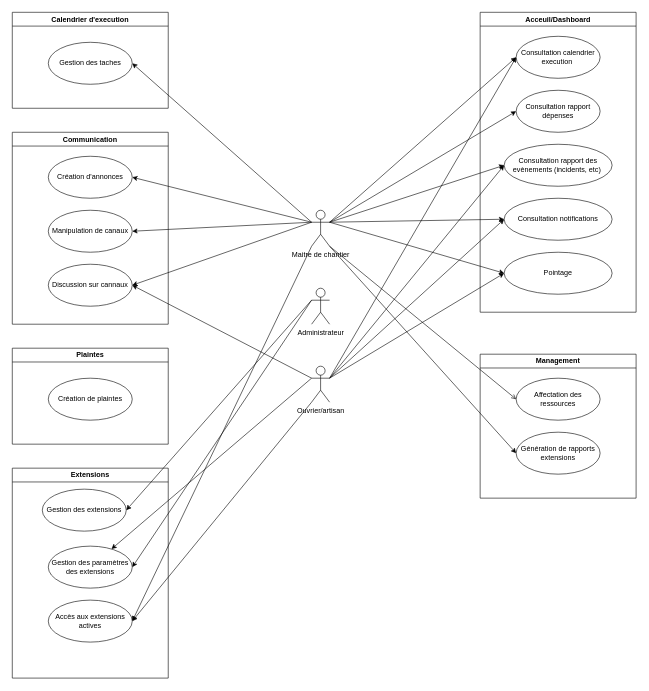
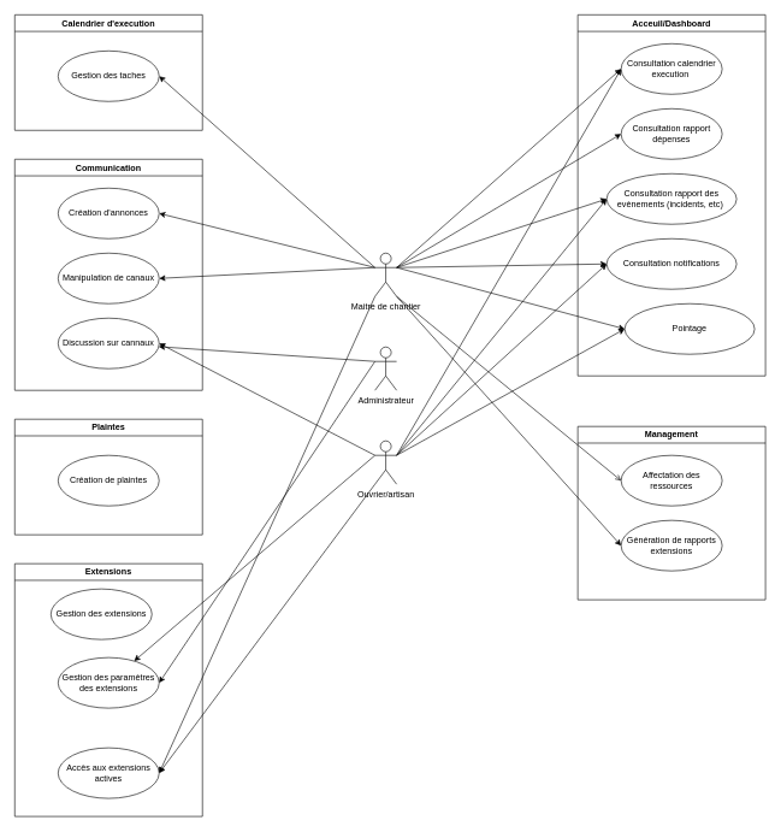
- <mxCell id="7" style="rounded=0;orthogonalLoop=1;jettySize=auto;html=1;exitX=0;exitY=0.333;exitDx=0;exitDy=0;exitPerimeter=0;entryX=1;entryY=0.5;entryDx=0;entryDy=0;" parent="1" source="14" target="25" edge="1"><mxGeometry relative="1" as="geometry" /></mxCell>
- <mxCell id="20" value="Pointage" style="ellipse;whiteSpace=wrap;html=1;" vertex="1" parent="15"><mxGeometry x="40" y="400" width="180" height="70" as="geometry" /></mxCell>
+ <mxCell id="20" value="Pointage" style="ellipse;whiteSpace=wrap;html=1;" vertex="1" parent="15"><mxGeometry x="65" y="400" width="180" height="70" as="geometry" /></mxCell>
- <mxCell id="43" style="rounded=0;orthogonalLoop=1;jettySize=auto;html=1;exitX=0;exitY=0.333;exitDx=0;exitDy=0;exitPerimeter=0;entryX=1;entryY=0.5;entryDx=0;entryDy=0;" edge="1" parent="1" source="44" target="39"><mxGeometry relative="1" as="geometry" /></mxCell>
+ <mxCell id="43" style="rounded=0;orthogonalLoop=1;jettySize=auto;html=1;exitX=0;exitY=0.333;exitDx=0;exitDy=0;exitPerimeter=0;" edge="1" parent="1" source="44" target="25"><mxGeometry relative="1" as="geometry" /></mxCell>
- <mxCell id="41" value="Accès aux extensions actives" style="ellipse;whiteSpace=wrap;html=1;" parent="38" vertex="1"><mxGeometry x="60" y="220" width="140" height="70" as="geometry" /></mxCell>
+ <mxCell id="41" value="Accès aux extensions actives" style="ellipse;whiteSpace=wrap;html=1;" parent="38" vertex="1"><mxGeometry x="60" y="255" width="140" height="70" as="geometry" /></mxCell>
